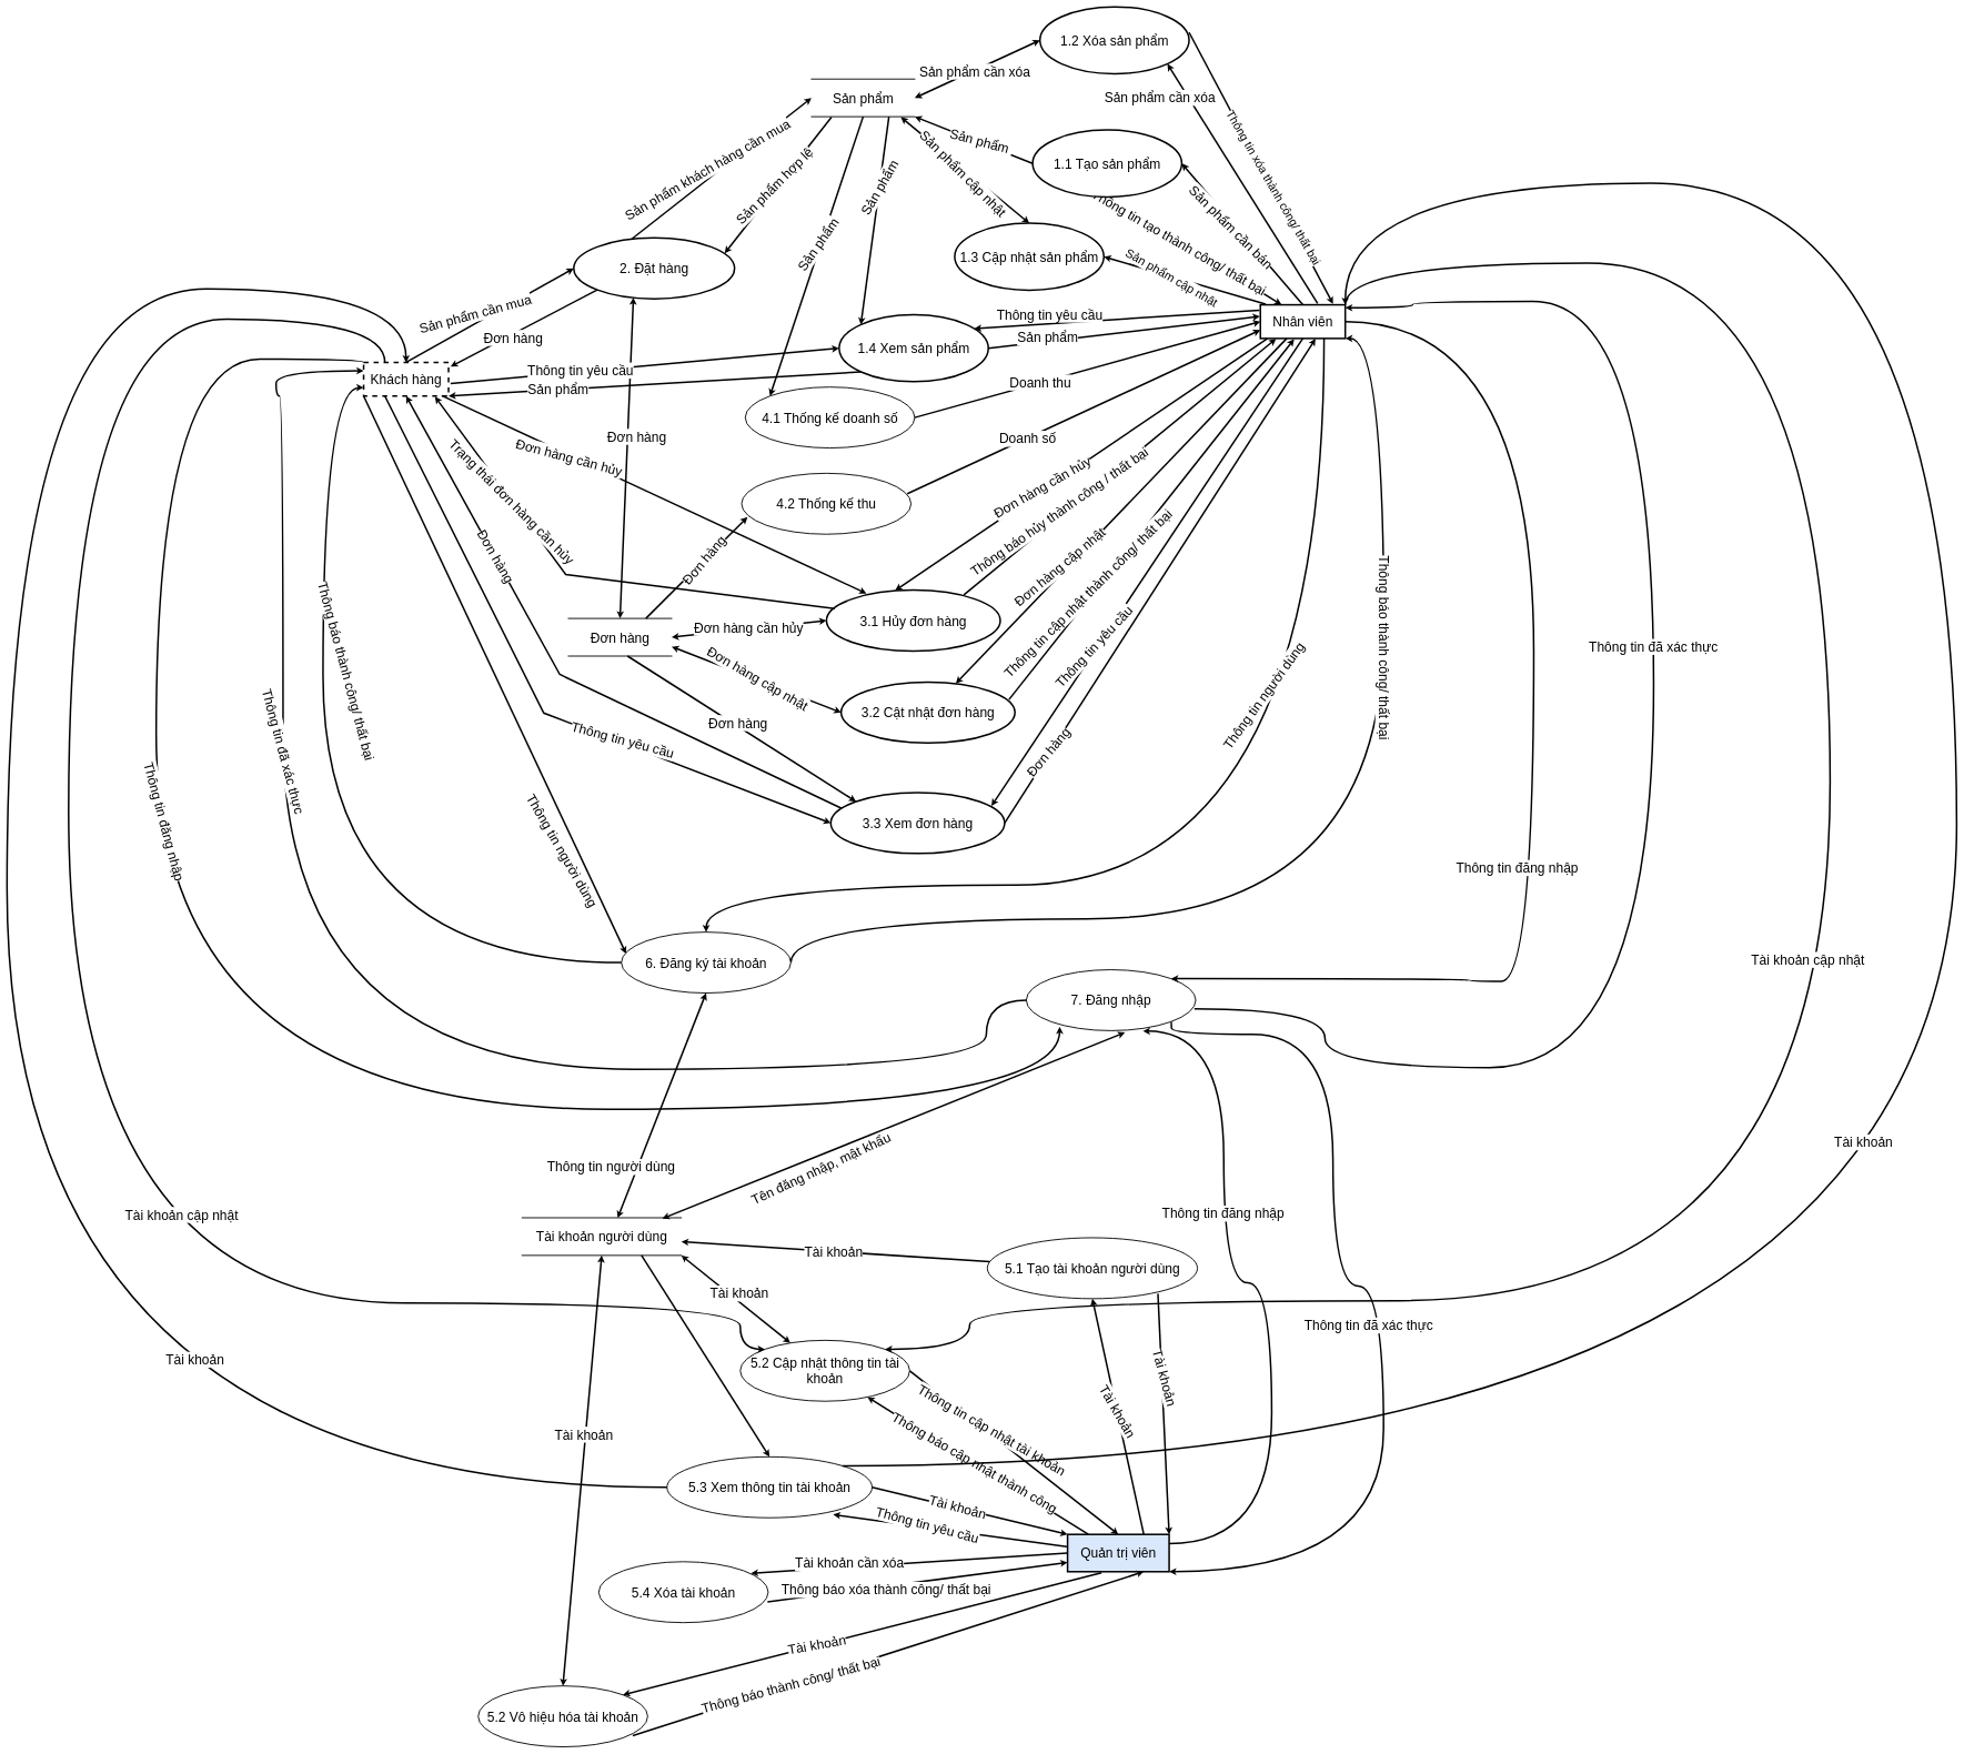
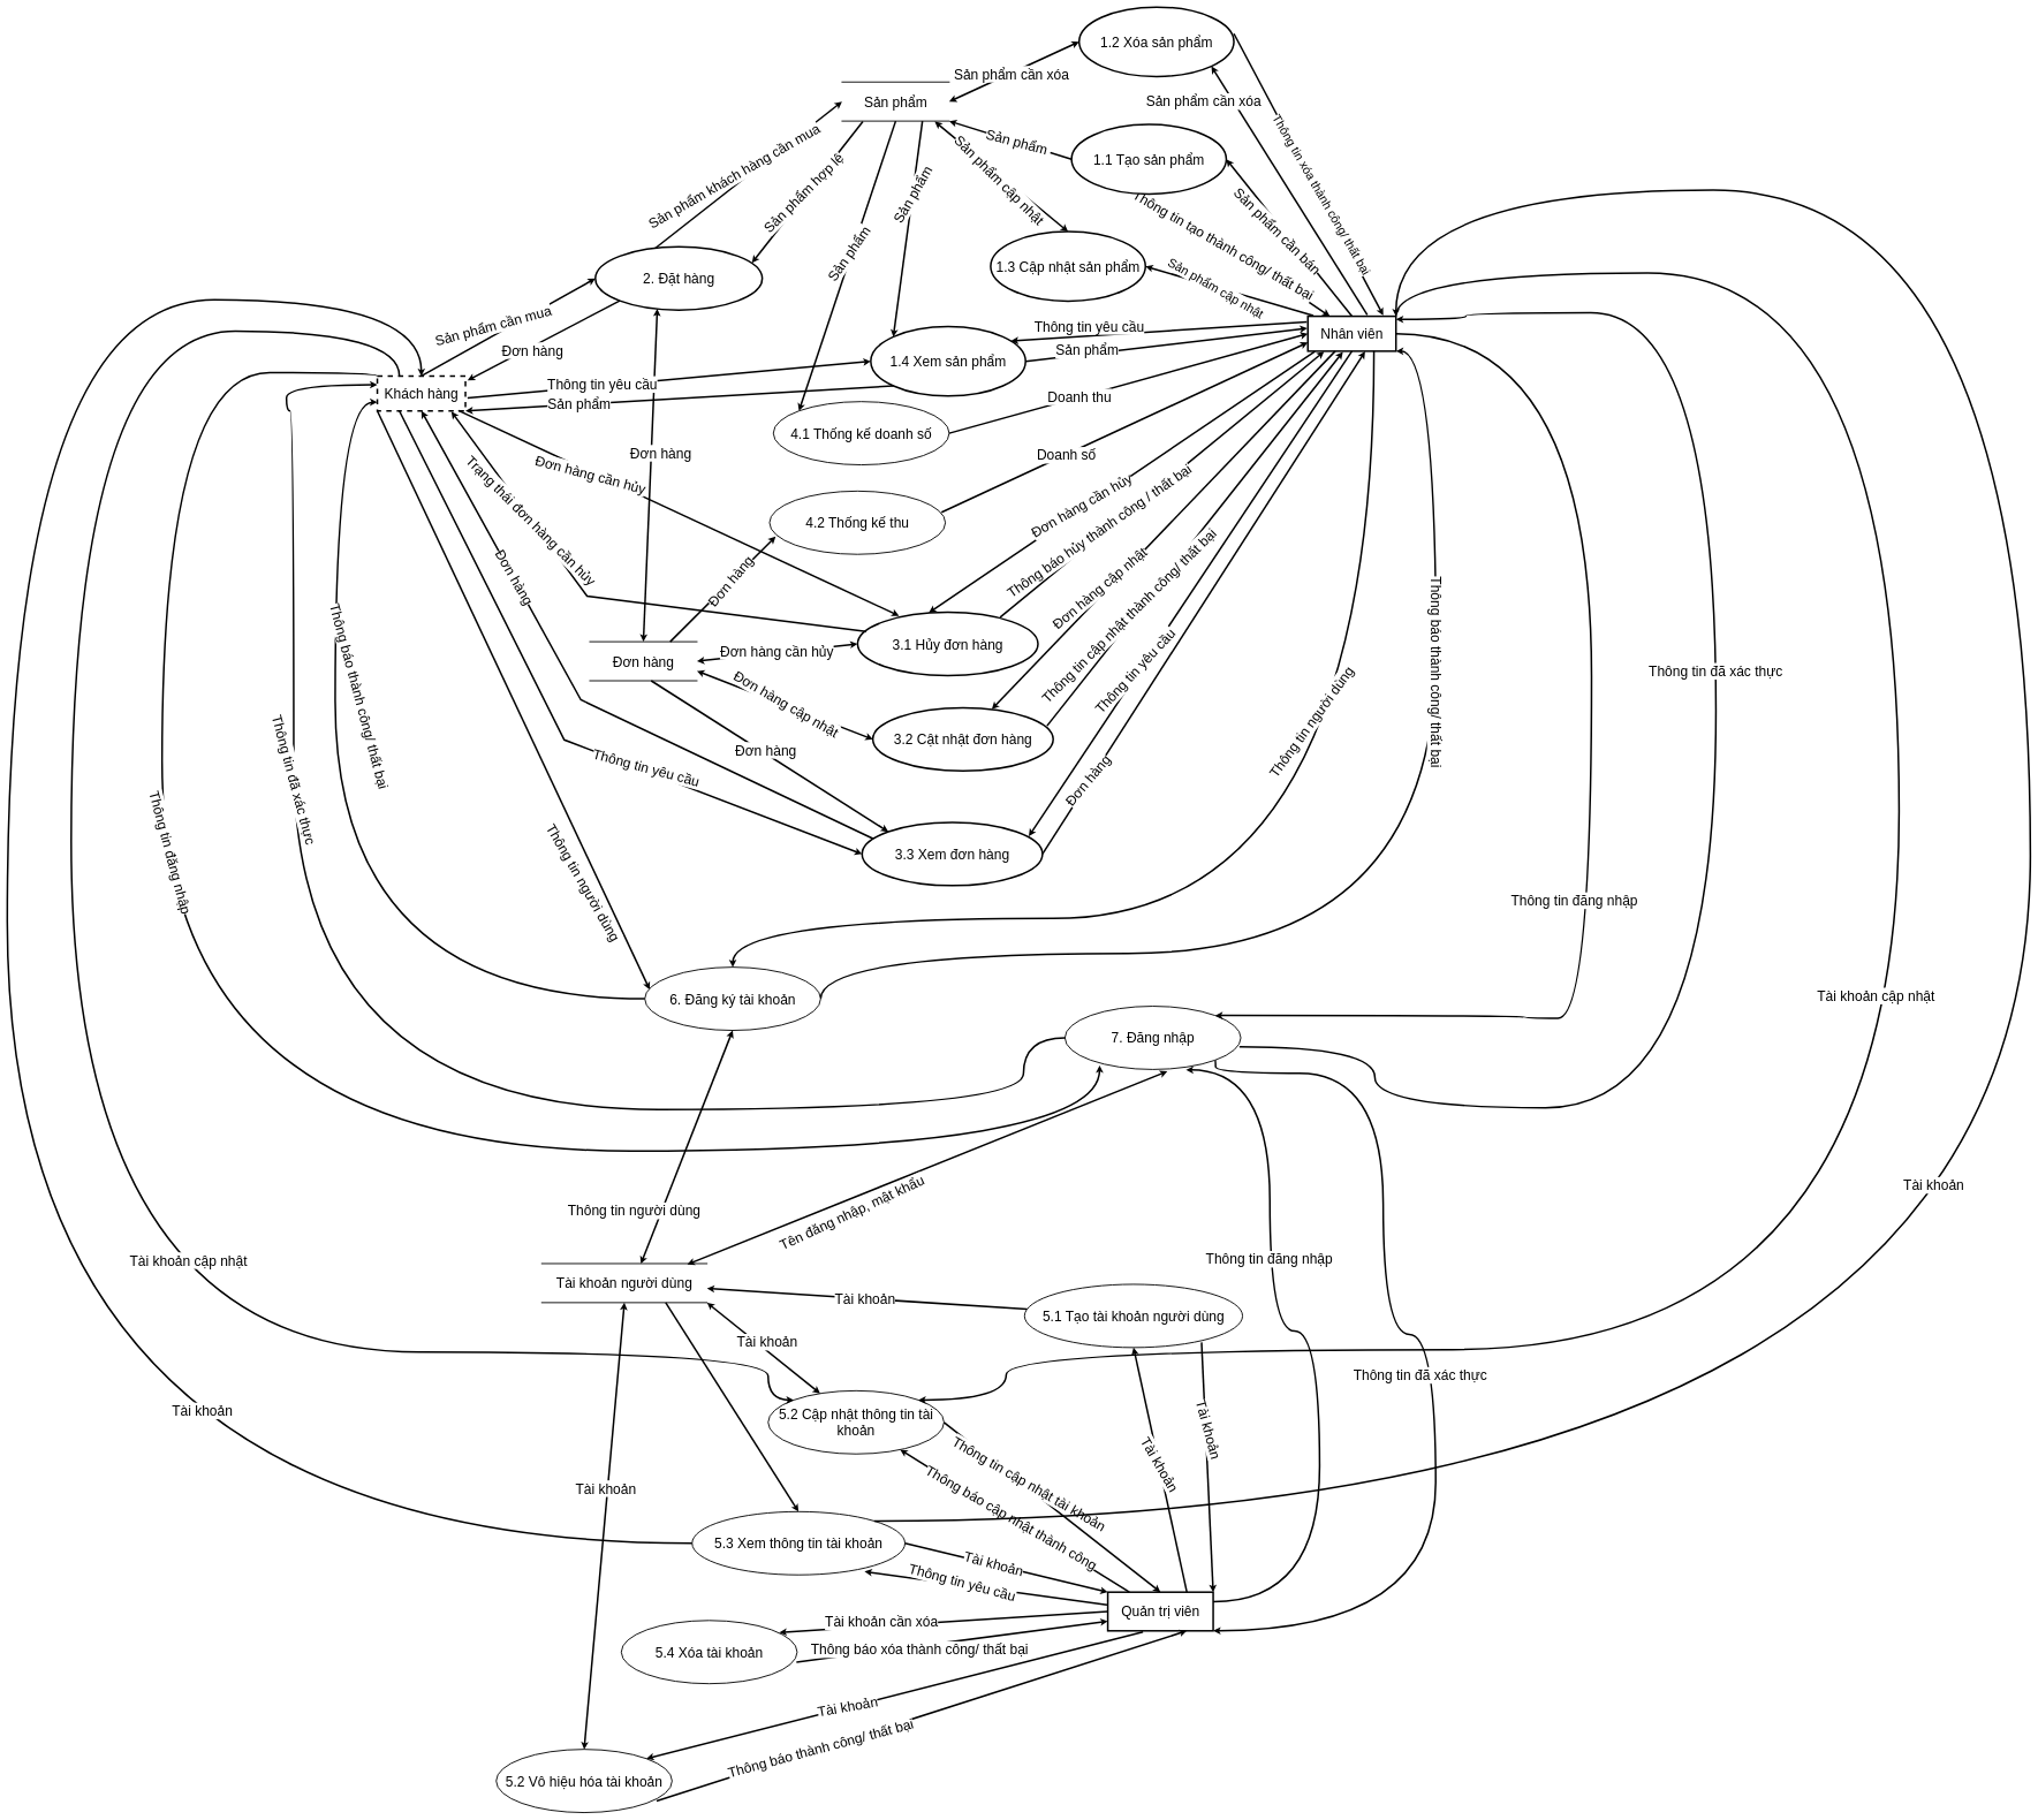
- <mxCell id="65" value="1.1 Tạo sản phẩm" style="shape=ellipse;html=1;dashed=0;whiteSpace=wrap;perimeter=ellipsePerimeter;strokeColor=default;strokeWidth=5;align=center;verticalAlign=middle;fontFamily=Helvetica;fontSize=40;fontColor=default;fillColor=default;" parent="1" vertex="1"><mxGeometry x="3100" y="390" width="448" height="201" as="geometry" /></mxCell>
+ <mxCell id="65" value="1.1 Tạo sản phẩm" style="shape=ellipse;html=1;dashed=0;whiteSpace=wrap;perimeter=ellipsePerimeter;strokeColor=default;strokeWidth=5;align=center;verticalAlign=middle;fontFamily=Helvetica;fontSize=40;fontColor=default;fillColor=default;" parent="1" vertex="1"><mxGeometry x="3100" y="360" width="448" height="201" as="geometry" /></mxCell>
- <mxCell id="34" value="Quản trị viên" style="html=1;dashed=0;whiteSpace=wrap;fontSize=40;strokeWidth=5;fillColor=#dae8fc;" parent="1" vertex="1"><mxGeometry x="3205" y="4608" width="305" height="112" as="geometry" /></mxCell>
+ <mxCell id="34" value="Quản trị viên" style="html=1;dashed=0;whiteSpace=wrap;fontSize=40;strokeWidth=5;" parent="1" vertex="1"><mxGeometry x="3205" y="4608" width="305" height="112" as="geometry" /></mxCell>
